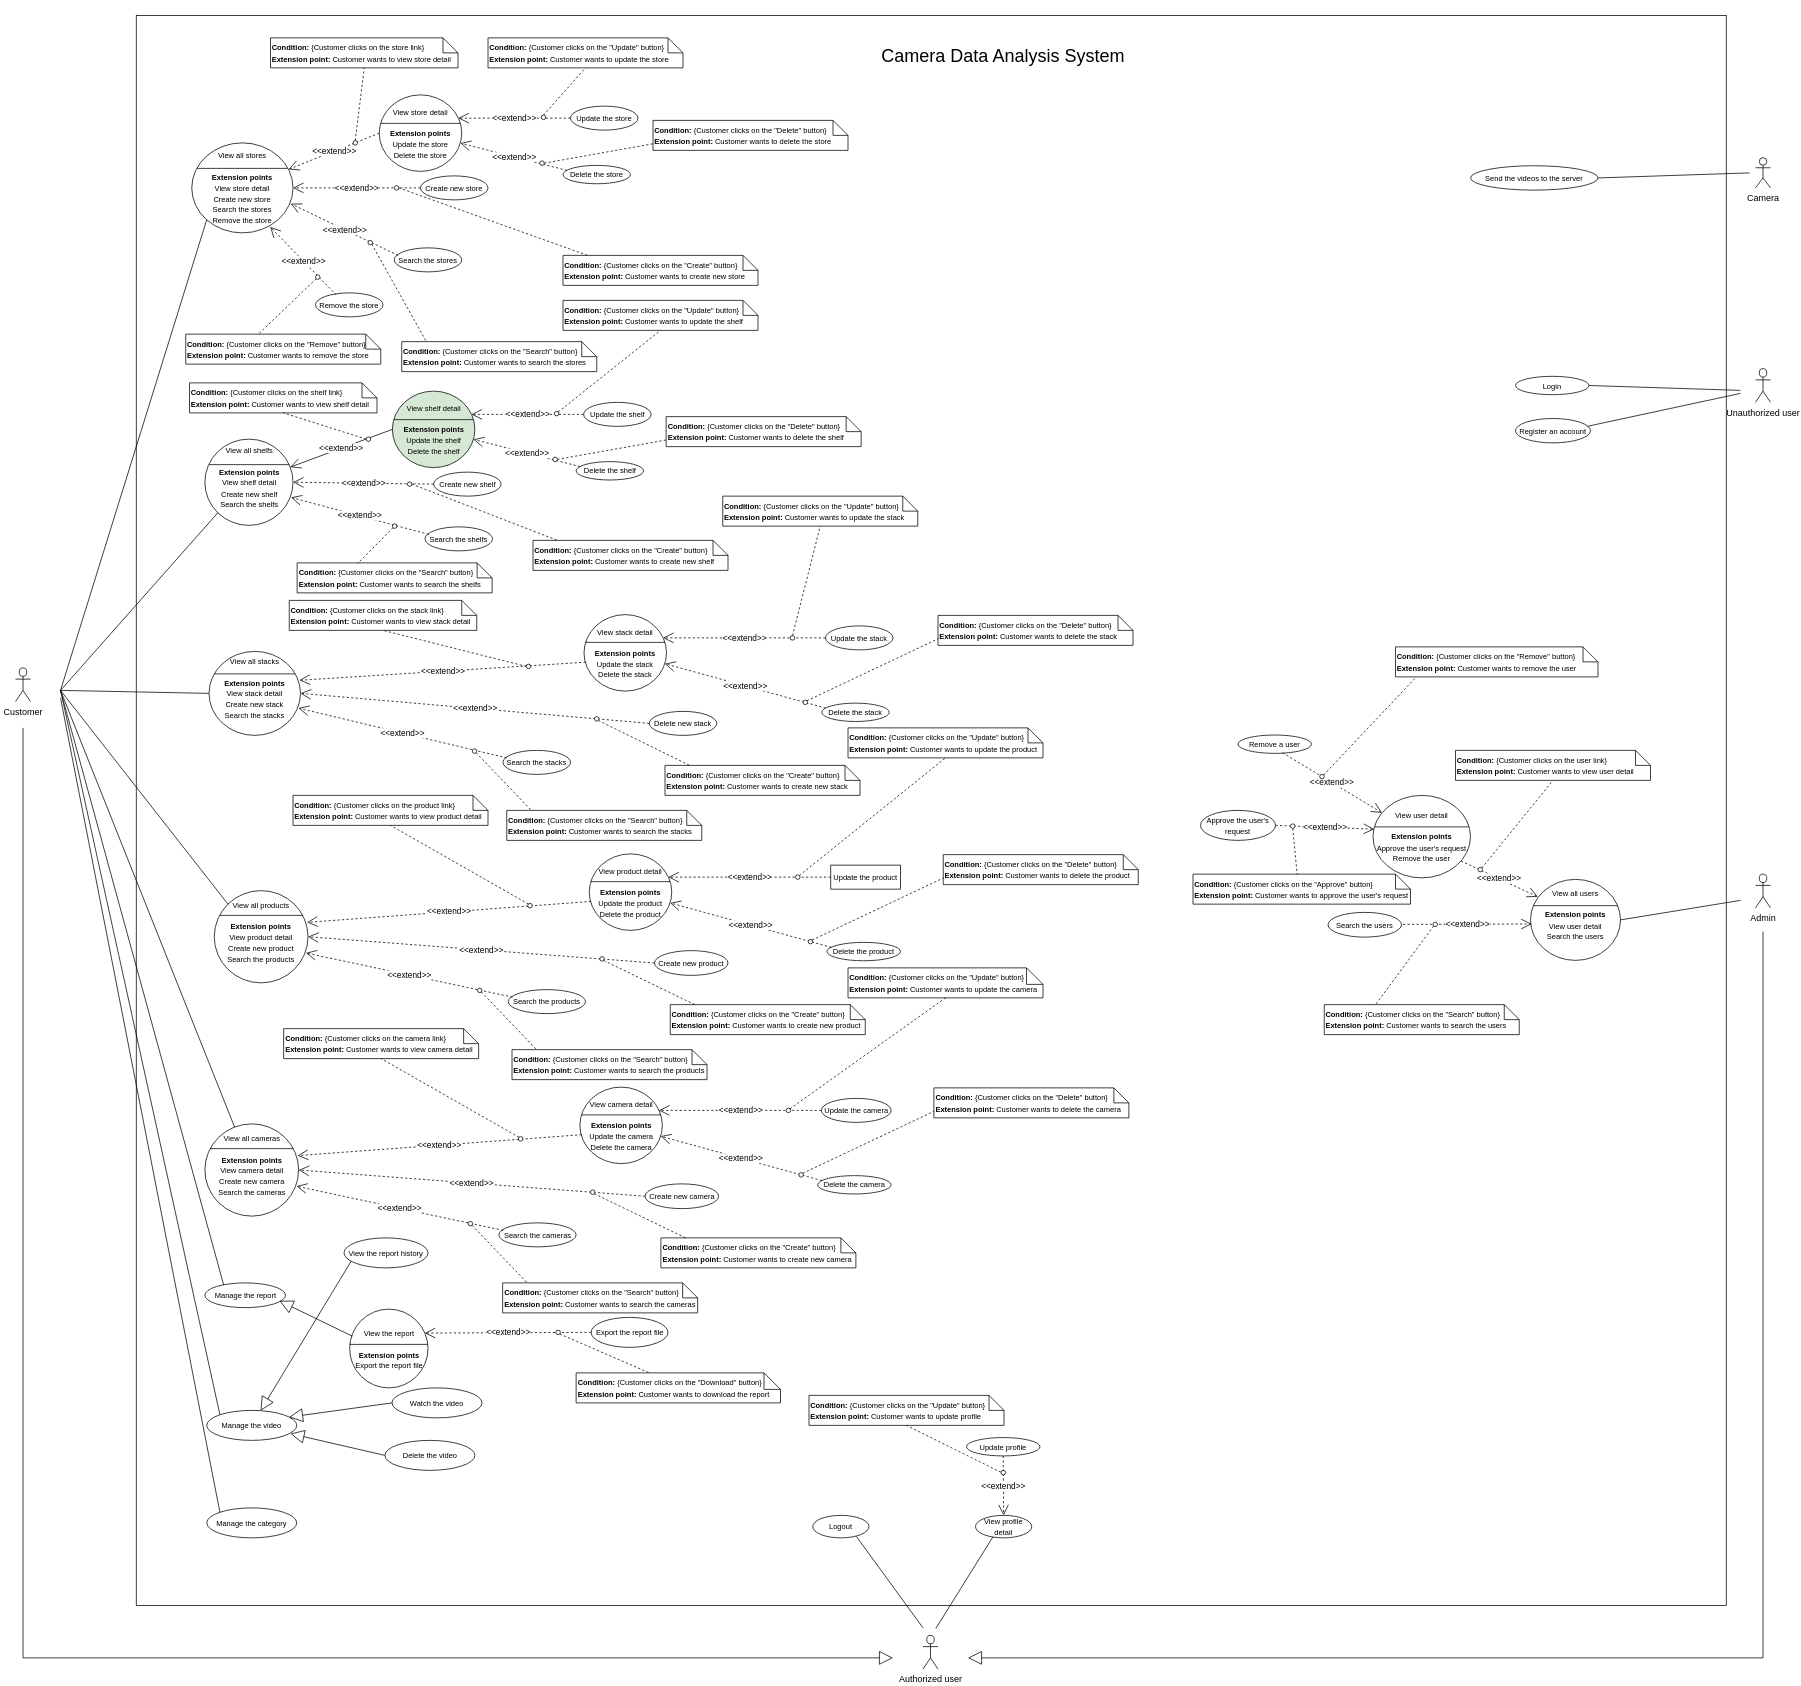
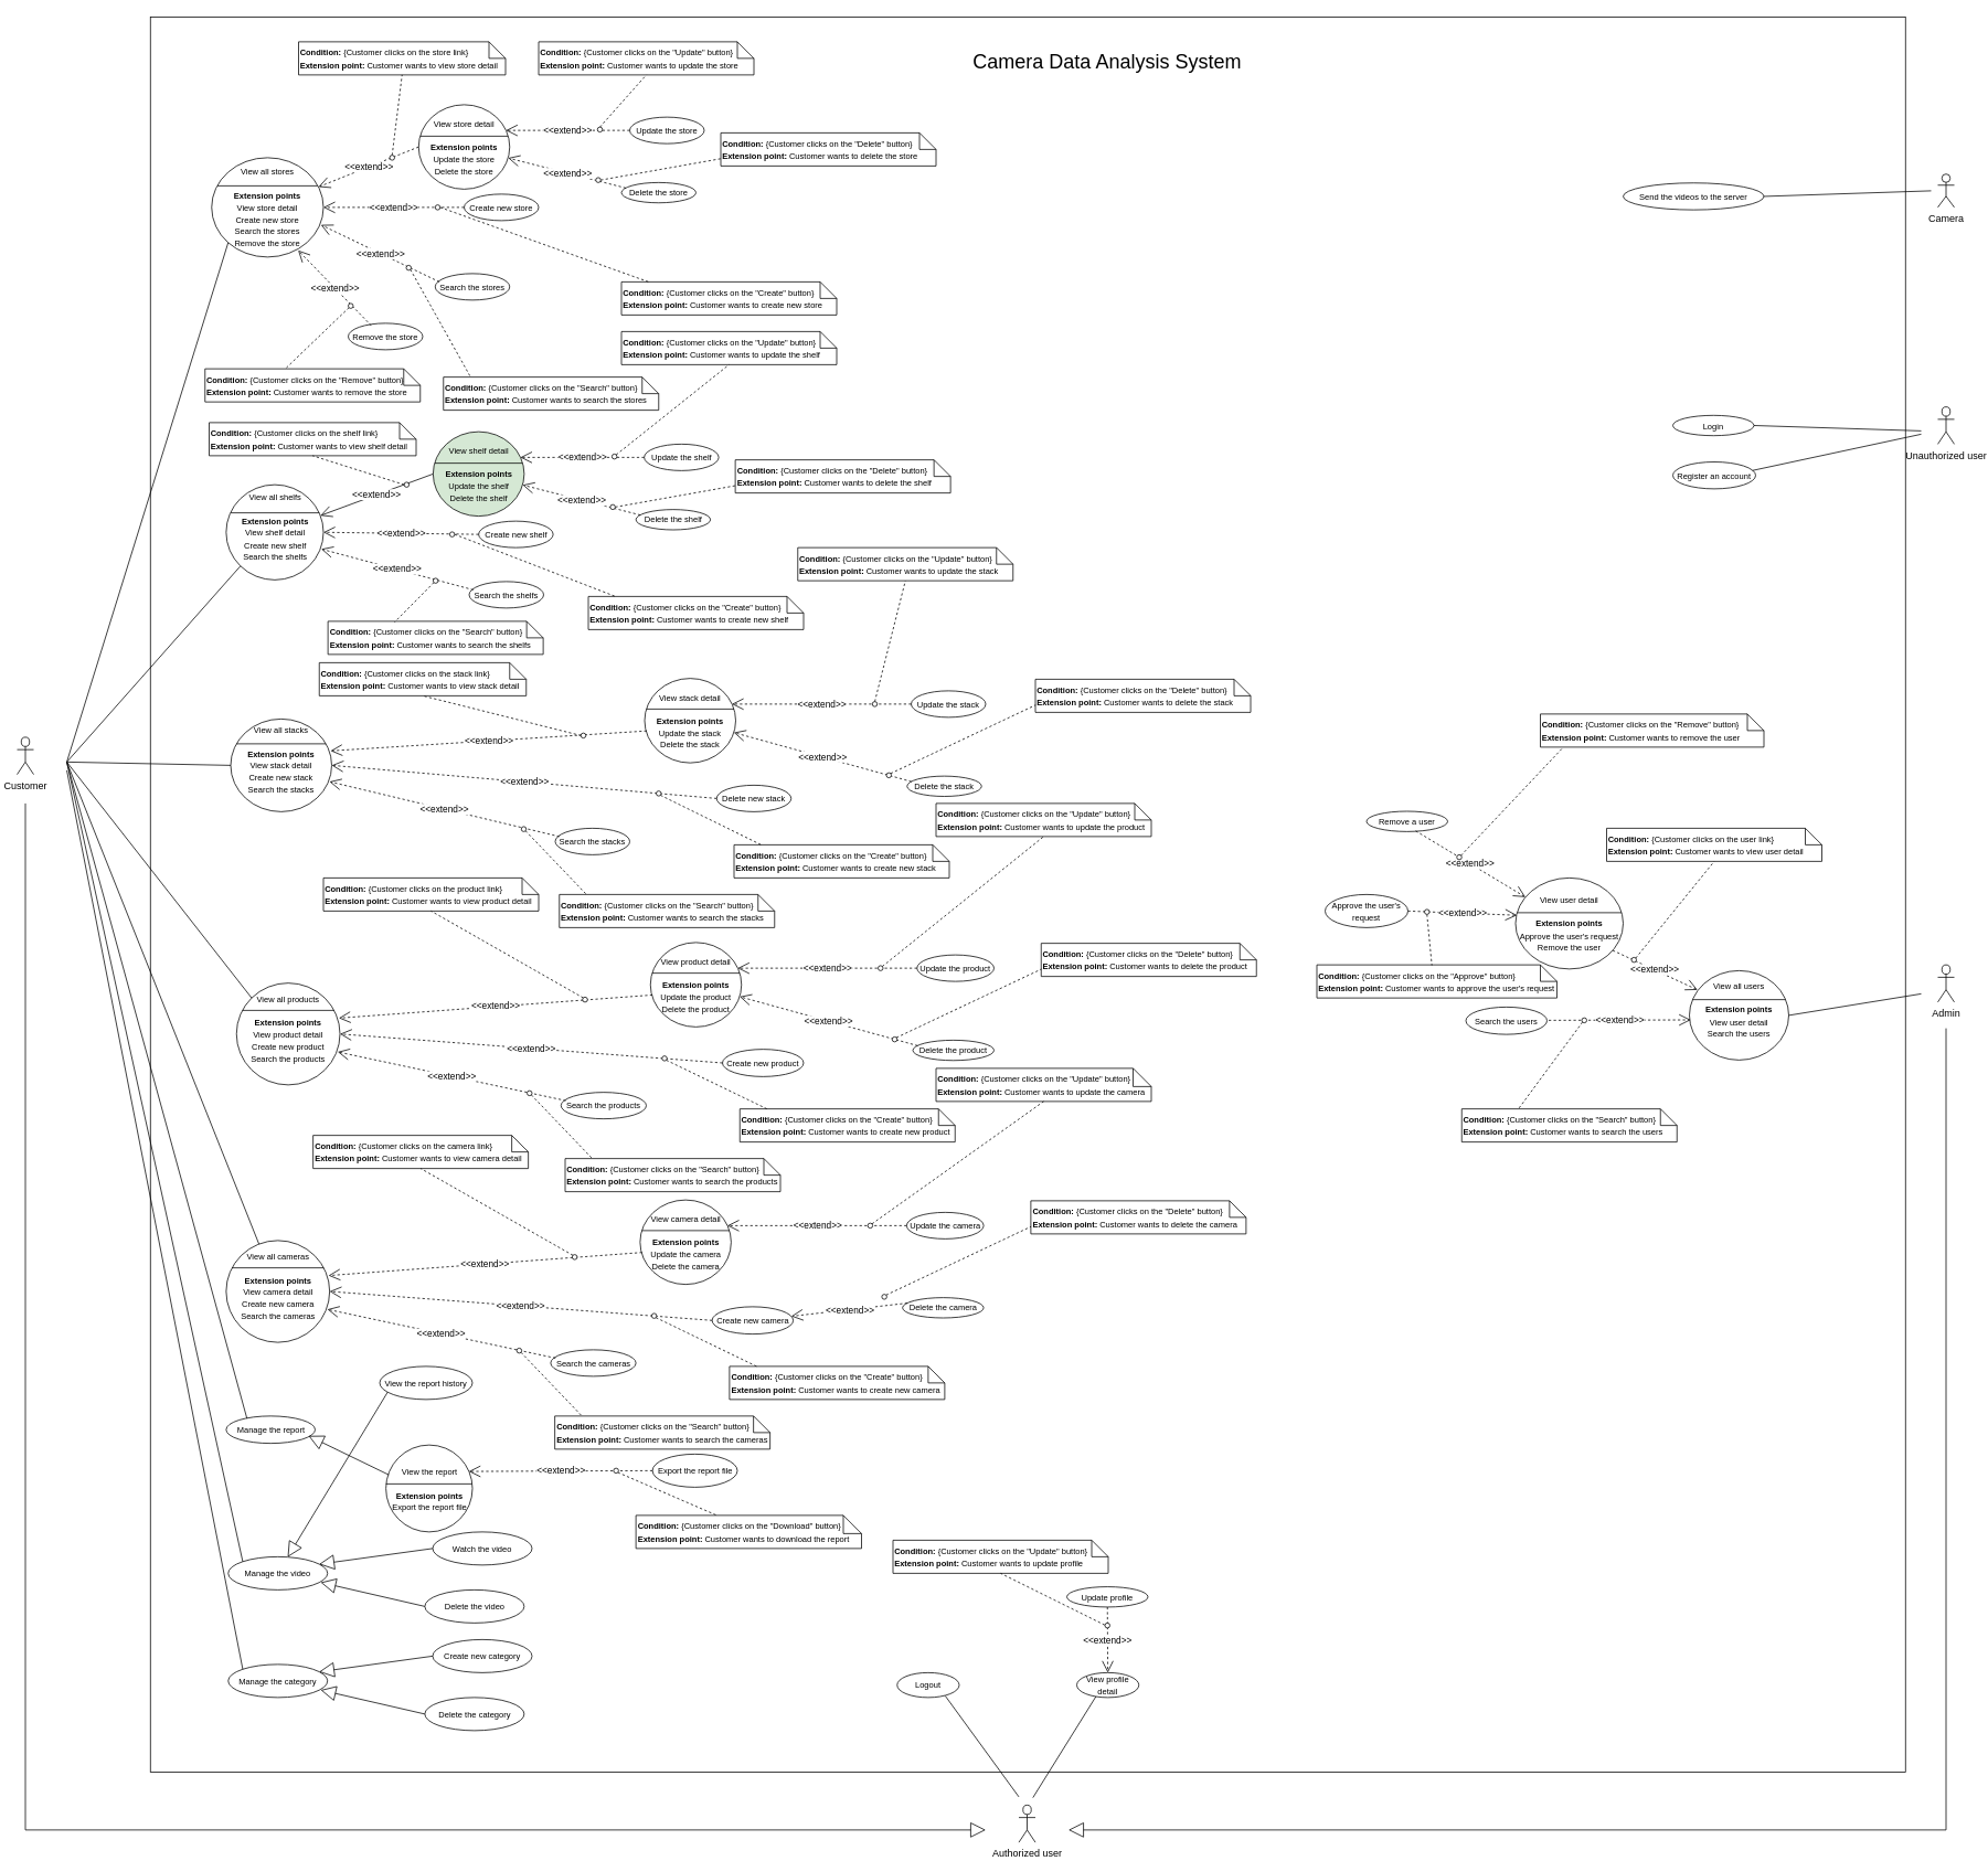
- <mxCell id="105" value="&lt;font style=&quot;font-size: 10px&quot;&gt;Update the&amp;nbsp;&lt;/font&gt;&lt;span style=&quot;font-size: 10px&quot;&gt;product&lt;/span&gt;" style="whiteSpace=wrap;html=1;fillColor=#ffffff;gradientColor=none;rounded=0;" vertex="1" parent="1"><mxGeometry x="1107" y="1153" width="93" height="32" as="geometry" /></mxCell>
+ <mxCell id="105" value="&lt;font style=&quot;font-size: 10px&quot;&gt;Update the&amp;nbsp;&lt;/font&gt;&lt;span style=&quot;font-size: 10px&quot;&gt;product&lt;/span&gt;" style="ellipse;whiteSpace=wrap;html=1;fillColor=#ffffff;gradientColor=none;" vertex="1" parent="1"><mxGeometry x="1107" y="1153" width="93" height="32" as="geometry" /></mxCell>
- <mxCell id="141" value="&amp;lt;&amp;lt;extend&amp;gt;&amp;gt;" style="endArrow=open;endSize=12;dashed=1;html=1;exitX=0.059;exitY=0.271;exitDx=0;exitDy=0;exitPerimeter=0;" edge="1" parent="1" source="135" target="128"><mxGeometry width="160" relative="1" as="geometry"><mxPoint x="807.5" y="1644" as="sourcePoint" /><mxPoint x="676.13" y="1648.636" as="targetPoint" /></mxGeometry></mxCell>
+ <mxCell id="141" value="&amp;lt;&amp;lt;extend&amp;gt;&amp;gt;" style="endArrow=open;endSize=12;dashed=1;html=1;exitX=0.059;exitY=0.271;exitDx=0;exitDy=0;exitPerimeter=0;" edge="1" parent="1" source="135" target="136"><mxGeometry width="160" relative="1" as="geometry"><mxPoint x="807.5" y="1644" as="sourcePoint" /><mxPoint x="676.13" y="1648.636" as="targetPoint" /></mxGeometry></mxCell>
+ <mxCell id="174" value="&lt;font style=&quot;font-size: 10px&quot;&gt;Create new category&lt;/font&gt;" style="ellipse;whiteSpace=wrap;html=1;fillColor=#ffffff;gradientColor=none;" vertex="1" parent="1"><mxGeometry x="522" y="1980" width="120" height="40" as="geometry" /></mxCell>
+ <mxCell id="176" value="" style="endArrow=block;endSize=16;endFill=0;html=1;entryX=0.915;entryY=0.225;entryDx=0;entryDy=0;entryPerimeter=0;exitX=0;exitY=0.5;exitDx=0;exitDy=0;" edge="1" parent="1" source="174" target="173"><mxGeometry width="160" relative="1" as="geometry"><mxPoint x="260" y="1930" as="sourcePoint" /><mxPoint x="420" y="1930" as="targetPoint" /></mxGeometry></mxCell>
+ <mxCell id="177" value="" style="endArrow=block;endSize=16;endFill=0;html=1;entryX=0.931;entryY=0.775;entryDx=0;entryDy=0;entryPerimeter=0;exitX=0;exitY=0.5;exitDx=0;exitDy=0;" edge="1" parent="1" source="175" target="173"><mxGeometry width="160" relative="1" as="geometry"><mxPoint x="260" y="1930" as="sourcePoint" /><mxPoint x="420" y="1930" as="targetPoint" /></mxGeometry></mxCell>
+ <mxCell id="175" value="&lt;font style=&quot;font-size: 10px&quot;&gt;Delete the category&lt;/font&gt;" style="ellipse;whiteSpace=wrap;html=1;fillColor=#ffffff;gradientColor=none;" vertex="1" parent="1"><mxGeometry x="512.5" y="2050" width="120" height="40" as="geometry" /></mxCell>
